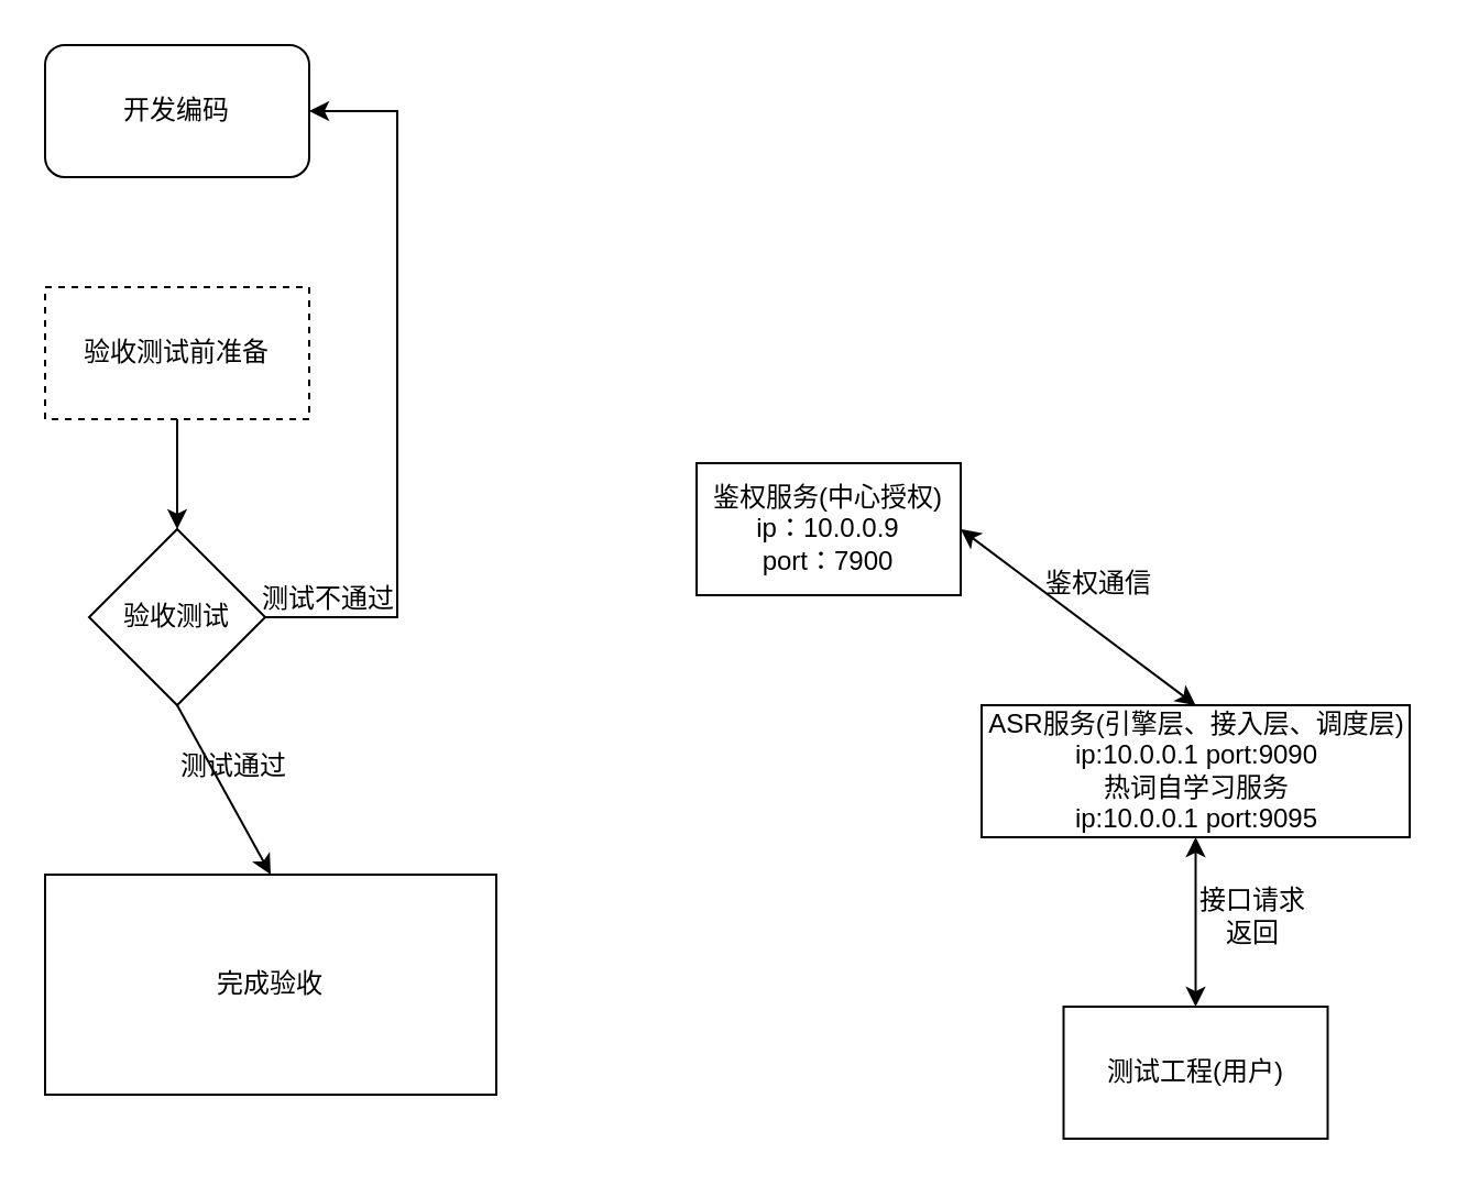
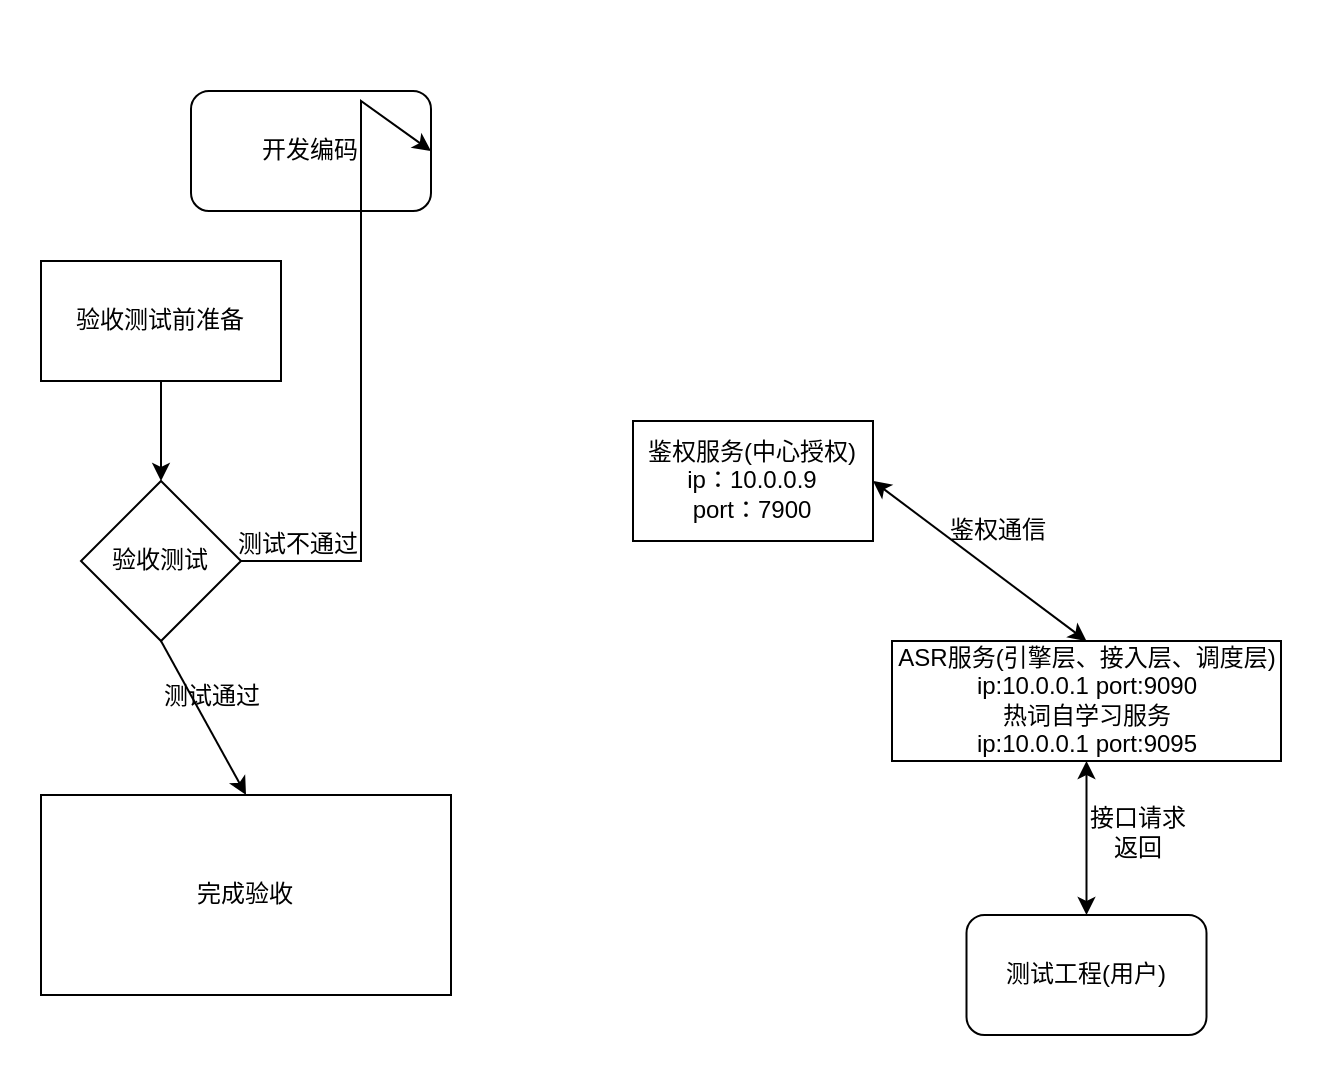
- <mxCell id="2" value="开发编码" style="rounded=1;whiteSpace=wrap;html=1;" vertex="1" parent="1"><mxGeometry x="20" y="20" width="120" height="60" as="geometry" /></mxCell>
+ <mxCell id="2" value="开发编码" style="rounded=1;whiteSpace=wrap;html=1;" vertex="1" parent="1"><mxGeometry x="95" y="45" width="120" height="60" as="geometry" /></mxCell>
- <mxCell id="10" value="验收测试前准备" style="rounded=0;whiteSpace=wrap;html=1;dashed=1;" vertex="1" parent="1"><mxGeometry x="20" y="130" width="120" height="60" as="geometry" /></mxCell>
+ <mxCell id="10" value="验收测试前准备" style="rounded=0;whiteSpace=wrap;html=1;" vertex="1" parent="1"><mxGeometry x="20" y="130" width="120" height="60" as="geometry" /></mxCell>
- <mxCell id="12" value="测试工程(用户)" style="rounded=0;whiteSpace=wrap;html=1;" vertex="1" parent="1"><mxGeometry x="482.75" y="457" width="120" height="60" as="geometry" /></mxCell>
+ <mxCell id="12" value="测试工程(用户)" style="whiteSpace=wrap;html=1;rounded=1;" vertex="1" parent="1"><mxGeometry x="482.75" y="457" width="120" height="60" as="geometry" /></mxCell>
